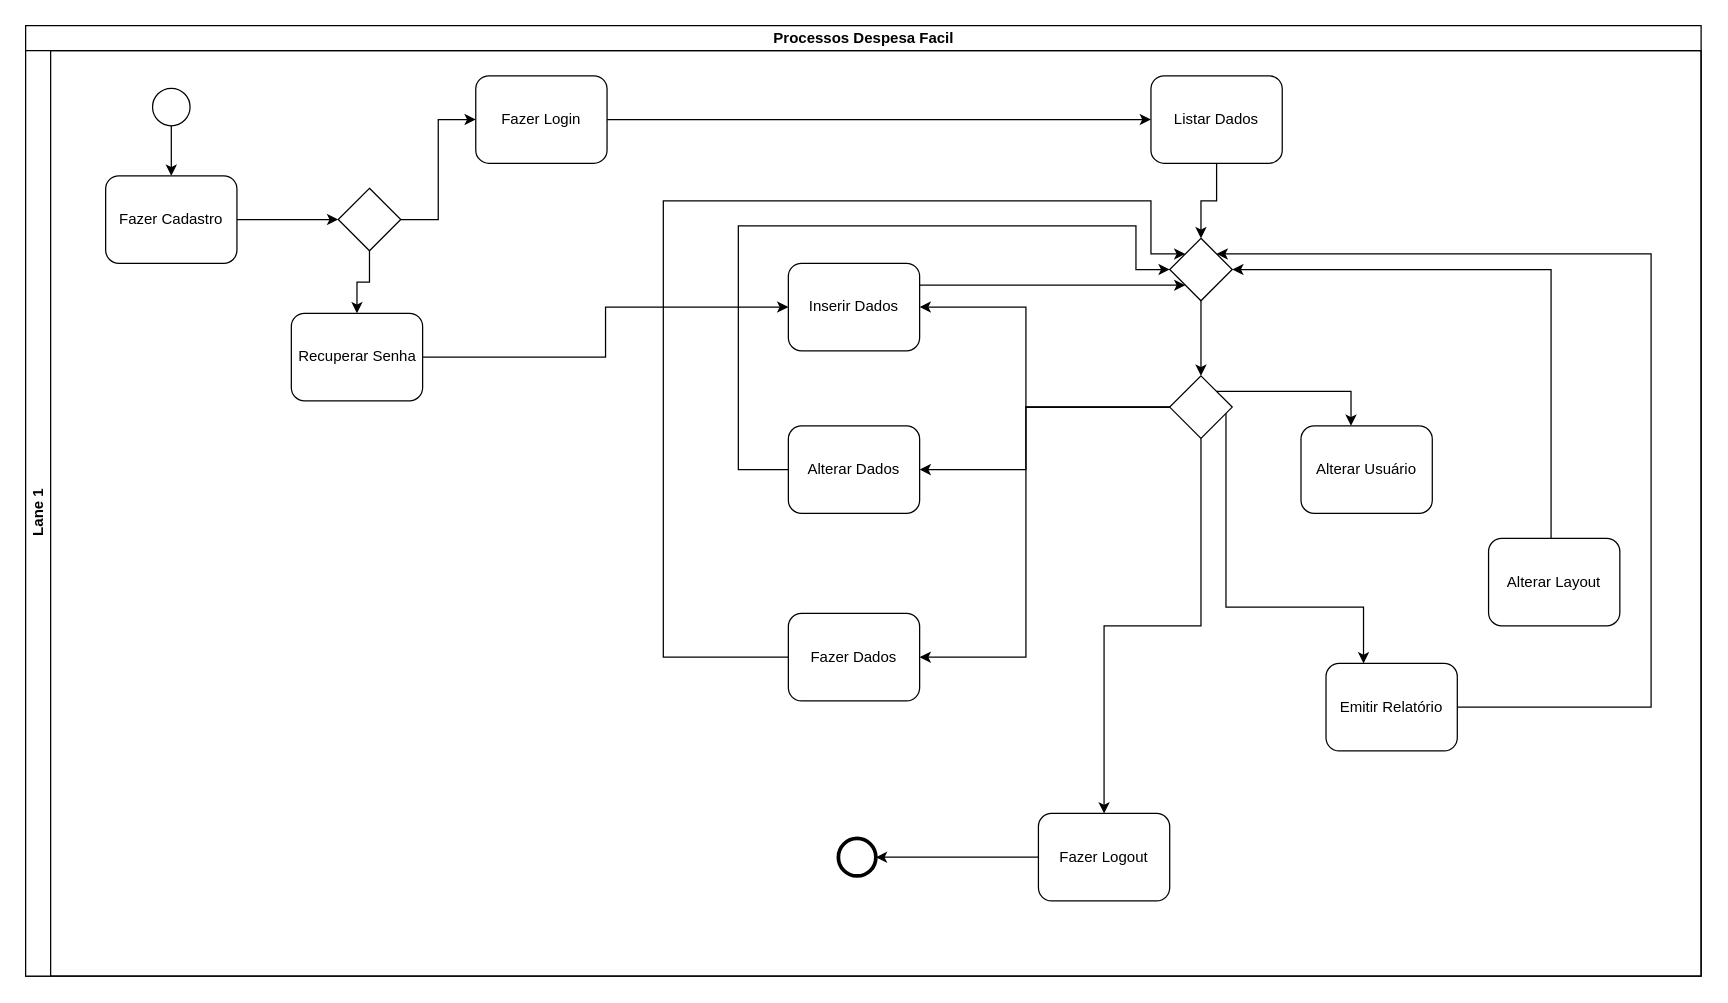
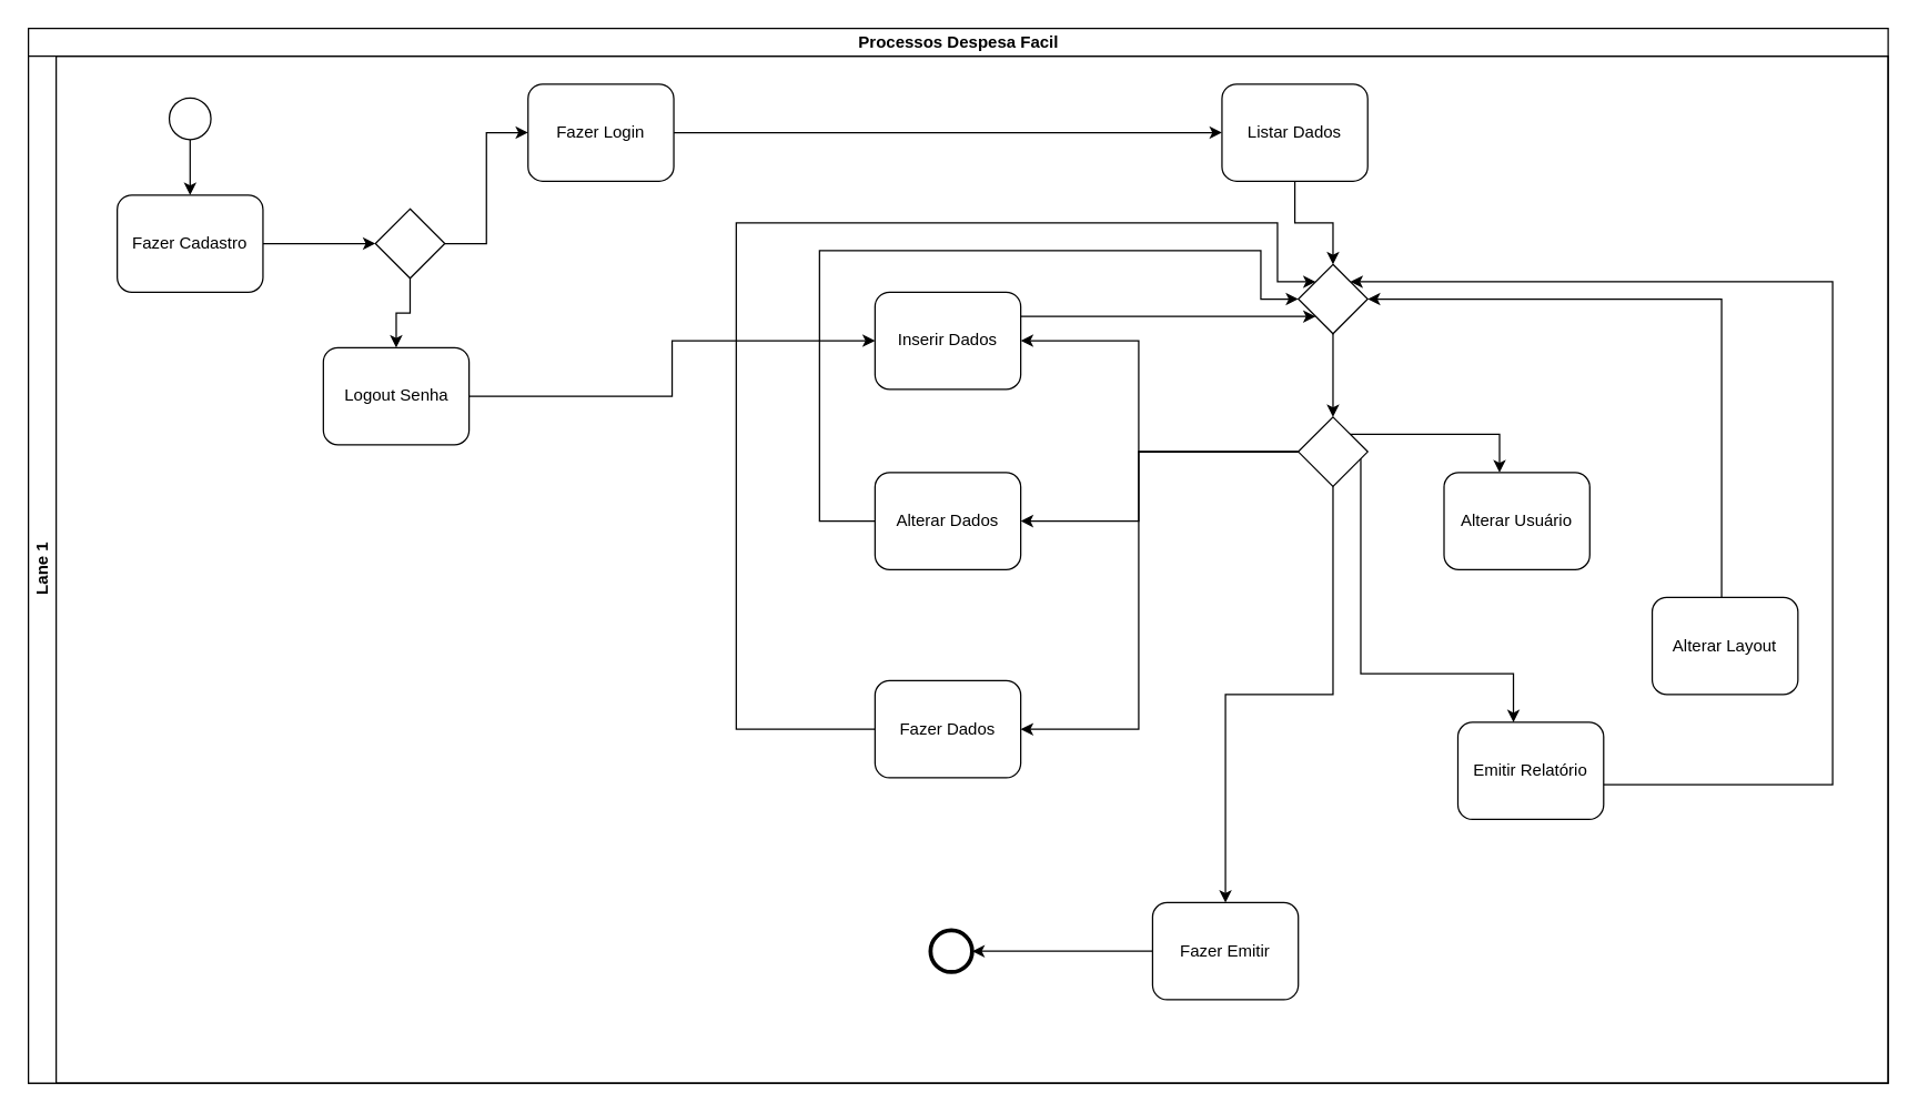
- <mxCell id="11" value="Listar Dados" style="shape=ext;rounded=1;html=1;whiteSpace=wrap;" parent="3" vertex="1"><mxGeometry x="900" y="20" width="105" height="70" as="geometry" /></mxCell>
+ <mxCell id="11" value="Listar Dados" style="shape=ext;rounded=1;html=1;whiteSpace=wrap;" parent="3" vertex="1"><mxGeometry x="860" y="20" width="105" height="70" as="geometry" /></mxCell>
- <mxCell id="16" value="Recuperar Senha" style="shape=ext;rounded=1;html=1;whiteSpace=wrap;" parent="3" vertex="1"><mxGeometry x="212.5" y="210" width="105" height="70" as="geometry" /></mxCell>
+ <mxCell id="16" value="Logout Senha" style="shape=ext;rounded=1;html=1;whiteSpace=wrap;" parent="3" vertex="1"><mxGeometry x="212.5" y="210" width="105" height="70" as="geometry" /></mxCell>
- <mxCell id="25" value="Emitir Relatório" style="shape=ext;rounded=1;html=1;whiteSpace=wrap;" parent="3" vertex="1"><mxGeometry x="1040" y="490" width="105" height="70" as="geometry" /></mxCell>
+ <mxCell id="25" value="Emitir Relatório" style="shape=ext;rounded=1;html=1;whiteSpace=wrap;" parent="3" vertex="1"><mxGeometry x="1030" y="480" width="105" height="70" as="geometry" /></mxCell>
- <mxCell id="27" value="Fazer Logout" style="shape=ext;rounded=1;html=1;whiteSpace=wrap;" parent="3" vertex="1"><mxGeometry x="810" y="610" width="105" height="70" as="geometry" /></mxCell>
+ <mxCell id="27" value="Fazer Emitir" style="shape=ext;rounded=1;html=1;whiteSpace=wrap;" parent="3" vertex="1"><mxGeometry x="810" y="610" width="105" height="70" as="geometry" /></mxCell>
